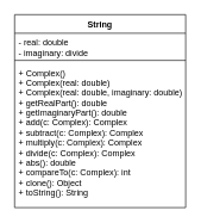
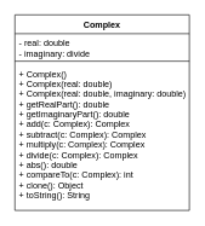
- <mxCell id="2" value="String" style="swimlane;fontStyle=1;align=center;verticalAlign=top;childLayout=stackLayout;horizontal=1;startSize=26;horizontalStack=0;resizeParent=1;resizeParentMax=0;resizeLast=0;collapsible=1;marginBottom=0;" vertex="1" parent="1"><mxGeometry x="20" y="20" width="240" height="270" as="geometry" /></mxCell>
+ <mxCell id="2" value="Complex" style="swimlane;fontStyle=1;align=center;verticalAlign=top;childLayout=stackLayout;horizontal=1;startSize=26;horizontalStack=0;resizeParent=1;resizeParentMax=0;resizeLast=0;collapsible=1;marginBottom=0;" vertex="1" parent="1"><mxGeometry x="20" y="20" width="240" height="270" as="geometry" /></mxCell>
